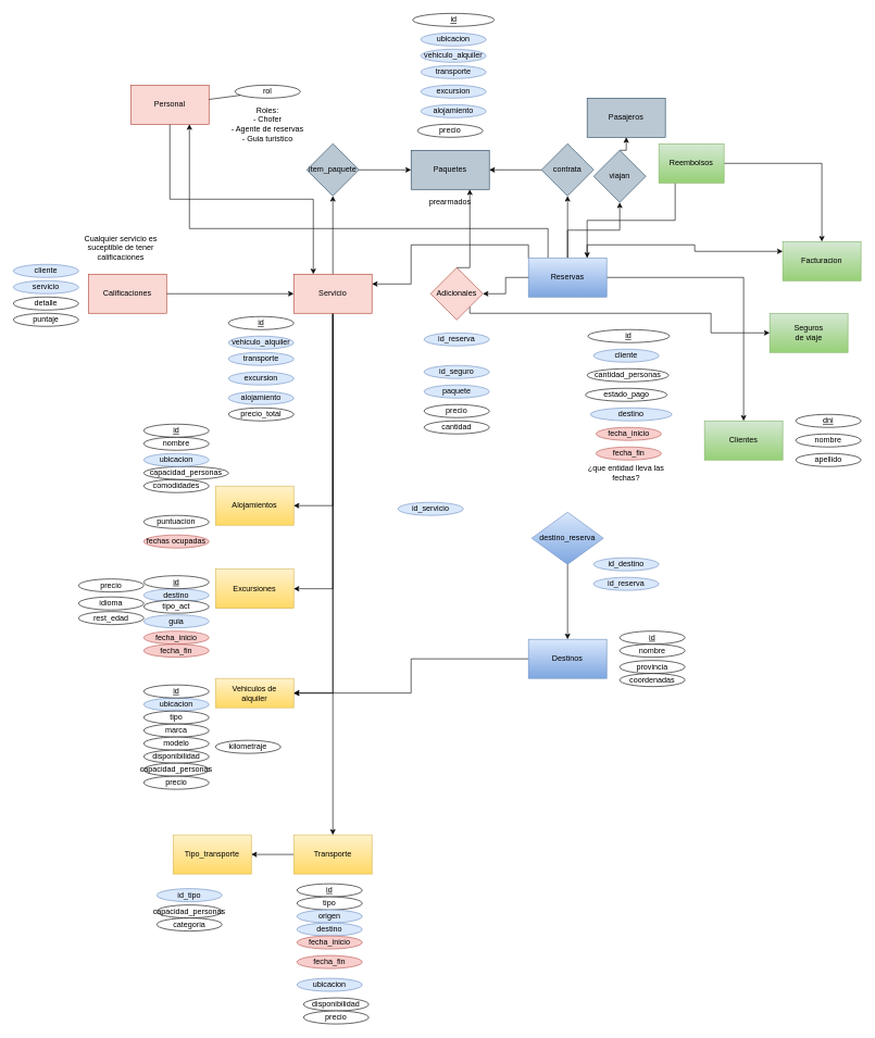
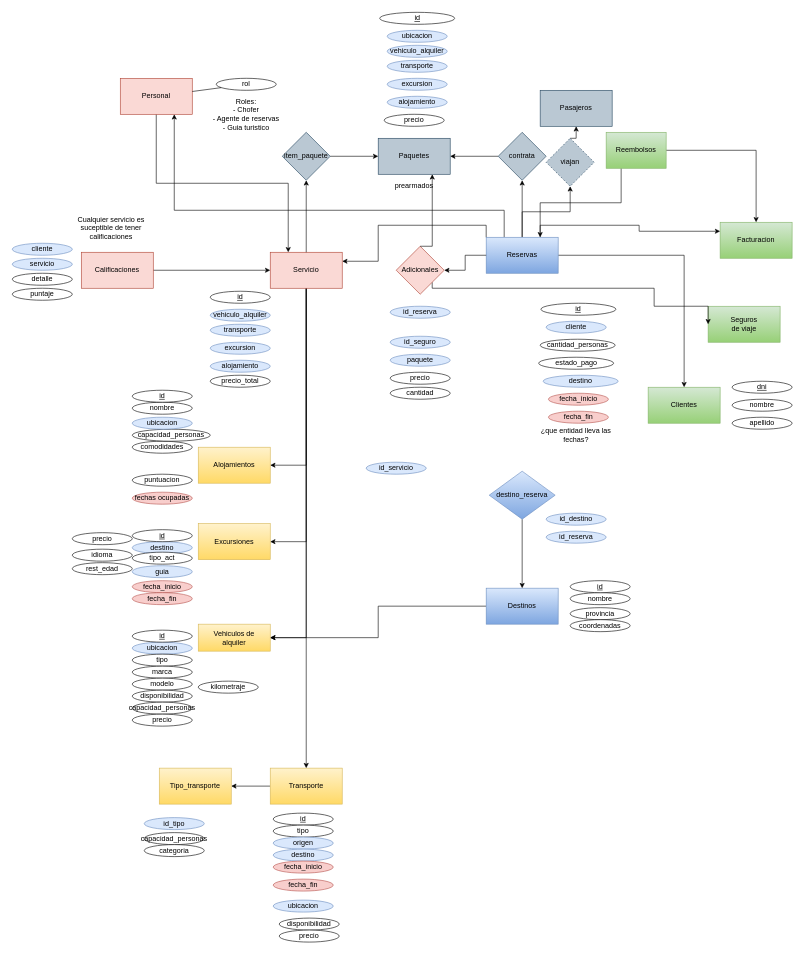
- <mxCell id="127" value="viajan" style="rhombus;whiteSpace=wrap;html=1;fillColor=#bac8d3;strokeColor=#23445d;" parent="1" vertex="1"><mxGeometry x="910" y="230" width="80" height="80" as="geometry" /></mxCell>
+ <mxCell id="127" value="viajan" style="rhombus;whiteSpace=wrap;html=1;fillColor=#bac8d3;strokeColor=#23445d;dashed=1;" parent="1" vertex="1"><mxGeometry x="910" y="230" width="80" height="80" as="geometry" /></mxCell>
- <mxCell id="11" value="Seguros&lt;br&gt;de viaje" style="rounded=0;whiteSpace=wrap;html=1;fillColor=#d5e8d4;strokeColor=#82b366;gradientColor=#97d077;" parent="1" vertex="1"><mxGeometry x="1180" y="480" width="120" height="60" as="geometry" /></mxCell>
+ <mxCell id="11" value="Seguros&lt;br&gt;de viaje" style="rounded=0;whiteSpace=wrap;html=1;fillColor=#d5e8d4;strokeColor=#82b366;gradientColor=#97d077;" parent="1" vertex="1"><mxGeometry x="1180" y="510" width="120" height="60" as="geometry" /></mxCell>
